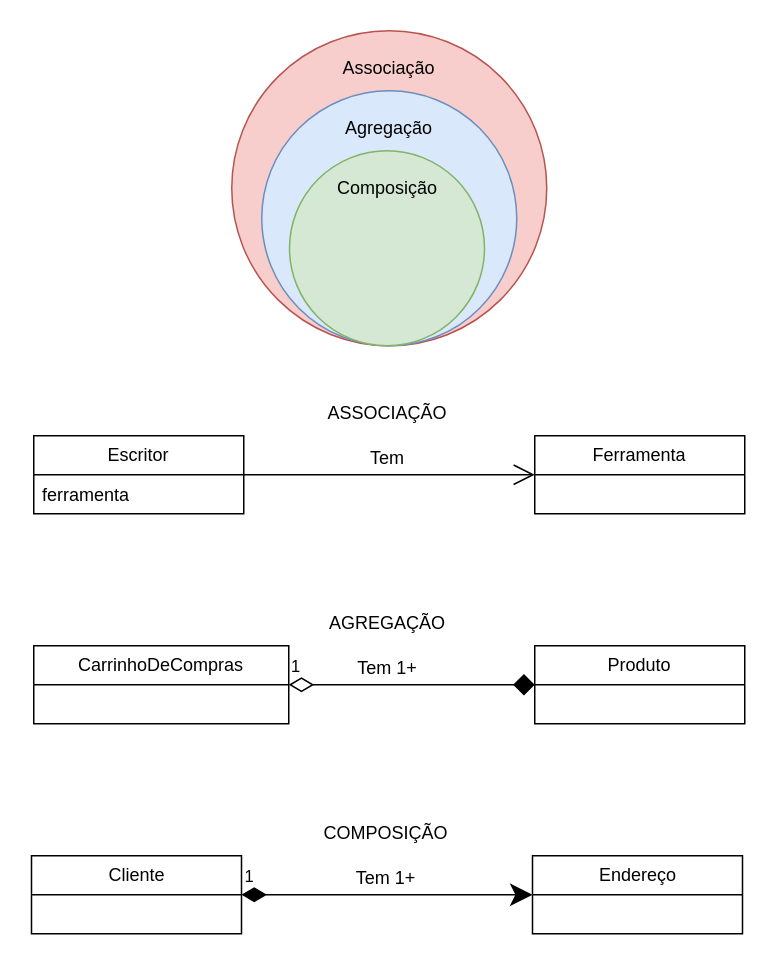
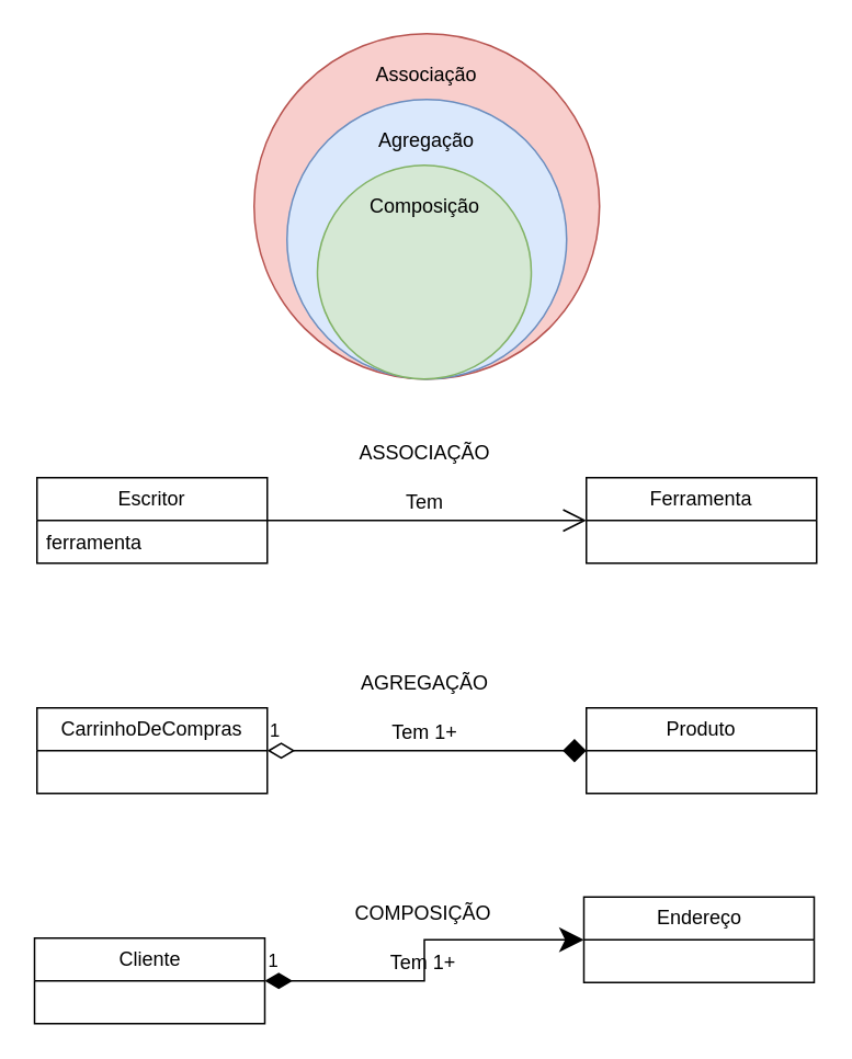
- <mxCell id="11" value="CarrinhoDeCompras" style="swimlane;fontStyle=0;childLayout=stackLayout;horizontal=1;startSize=26;fillColor=none;horizontalStack=0;resizeParent=1;resizeParentMax=0;resizeLast=0;collapsible=1;marginBottom=0;whiteSpace=wrap;html=1;" vertex="1" parent="1"><mxGeometry x="22" y="430" width="170" height="52" as="geometry" /></mxCell>
+ <mxCell id="11" value="CarrinhoDeCompras" style="swimlane;fontStyle=0;childLayout=stackLayout;horizontal=1;startSize=26;fillColor=none;horizontalStack=0;resizeParent=1;resizeParentMax=0;resizeLast=0;collapsible=1;marginBottom=0;whiteSpace=wrap;html=1;" vertex="1" parent="1"><mxGeometry x="22" y="430" width="140" height="52" as="geometry" /></mxCell>
- <mxCell id="20" value="Endereço" style="swimlane;fontStyle=0;childLayout=stackLayout;horizontal=1;startSize=26;fillColor=none;horizontalStack=0;resizeParent=1;resizeParentMax=0;resizeLast=0;collapsible=1;marginBottom=0;whiteSpace=wrap;html=1;" vertex="1" parent="1"><mxGeometry x="354.5" y="570" width="140" height="52" as="geometry" /></mxCell>
+ <mxCell id="20" value="Endereço" style="swimlane;fontStyle=0;childLayout=stackLayout;horizontal=1;startSize=26;fillColor=none;horizontalStack=0;resizeParent=1;resizeParentMax=0;resizeLast=0;collapsible=1;marginBottom=0;whiteSpace=wrap;html=1;" vertex="1" parent="1"><mxGeometry x="354.5" y="545" width="140" height="52" as="geometry" /></mxCell>
